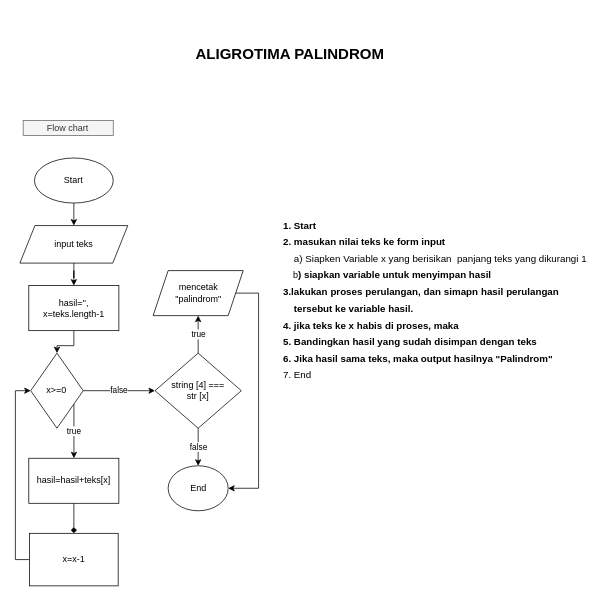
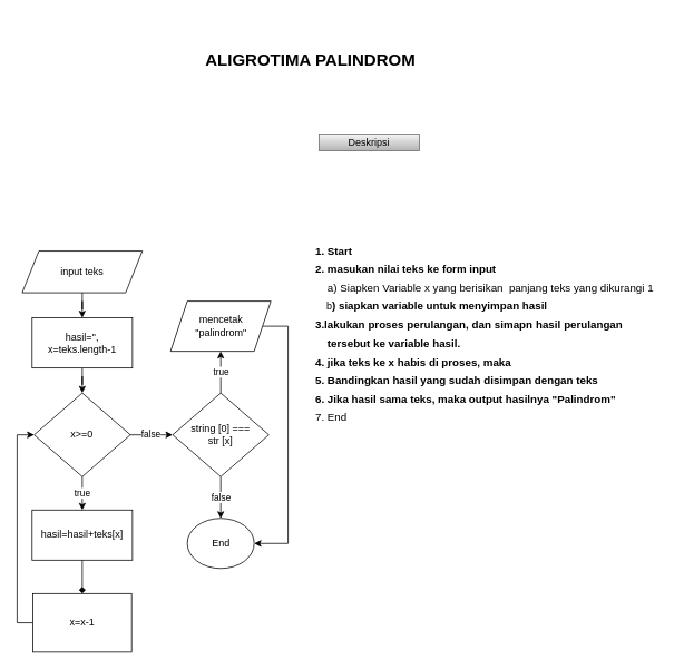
- <mxCell id="12" value="&lt;b&gt;&lt;font style=&quot;font-size: 20px;&quot;&gt;ALIGROTIMA PALINDROM&lt;/font&gt;&lt;/b&gt;" style="text;html=1;strokeColor=none;fillColor=none;align=center;verticalAlign=middle;whiteSpace=wrap;rounded=0;" parent="1" vertex="1"><mxGeometry x="241" y="20" width="290" height="100" as="geometry" /></mxCell>
+ <mxCell id="12" value="&lt;b&gt;&lt;font style=&quot;font-size: 20px;&quot;&gt;ALIGROTIMA PALINDROM&lt;/font&gt;&lt;/b&gt;" style="text;html=1;strokeColor=none;fillColor=none;align=center;verticalAlign=middle;whiteSpace=wrap;rounded=0;" parent="1" vertex="1"><mxGeometry x="226" width="290" height="100" as="geometry" y="20" /></mxCell>
- <mxCell id="13" value="Flow chart" style="rounded=0;whiteSpace=wrap;html=1;fillColor=#f5f5f5;fontColor=#333333;strokeColor=#666666;" parent="1" vertex="1"><mxGeometry x="30.38" y="160" width="120" height="20" as="geometry" /></mxCell>
+ <mxCell id="14" value="Deskripsi" style="rounded=0;whiteSpace=wrap;html=1;fillColor=#f5f5f5;gradientColor=#b3b3b3;strokeColor=#666666;" parent="1" vertex="1"><mxGeometry x="381" y="160" width="120" height="20" as="geometry" /></mxCell>
- <mxCell id="2" value="Start" style="ellipse;whiteSpace=wrap;html=1;" parent="1" vertex="1"><mxGeometry x="45.38" y="210" width="105" height="60" as="geometry" /></mxCell>
- <mxCell id="17" value="" style="endArrow=classic;html=1;rounded=0;exitX=0.5;exitY=1;exitDx=0;exitDy=0;entryX=0.5;entryY=0;entryDx=0;entryDy=0;" parent="1" source="2" target="4" edge="1"><mxGeometry width="50" height="50" relative="1" as="geometry"><mxPoint x="255.38" y="280" as="sourcePoint" /><mxPoint x="305.38" y="230" as="targetPoint" /></mxGeometry></mxCell>
- <mxCell id="7" value="x&amp;gt;=0" style="rhombus;whiteSpace=wrap;html=1;" parent="1" vertex="1"><mxGeometry x="40.38" y="470" width="70" height="100" as="geometry" /></mxCell>
+ <mxCell id="7" value="x&amp;gt;=0" style="rhombus;whiteSpace=wrap;html=1;" parent="1" vertex="1"><mxGeometry x="40.38" y="470" width="115" height="100" as="geometry" /></mxCell>
- <mxCell id="24" value="string [4] ===&lt;br&gt;str [x]" style="rhombus;whiteSpace=wrap;html=1;" vertex="1" parent="1"><mxGeometry x="206" y="470" width="115" height="100" as="geometry" /></mxCell>
+ <mxCell id="24" value="string [0] ===&lt;br&gt;str [x]" style="rhombus;whiteSpace=wrap;html=1;" vertex="1" parent="1"><mxGeometry x="206" y="470" width="115" height="100" as="geometry" /></mxCell>
